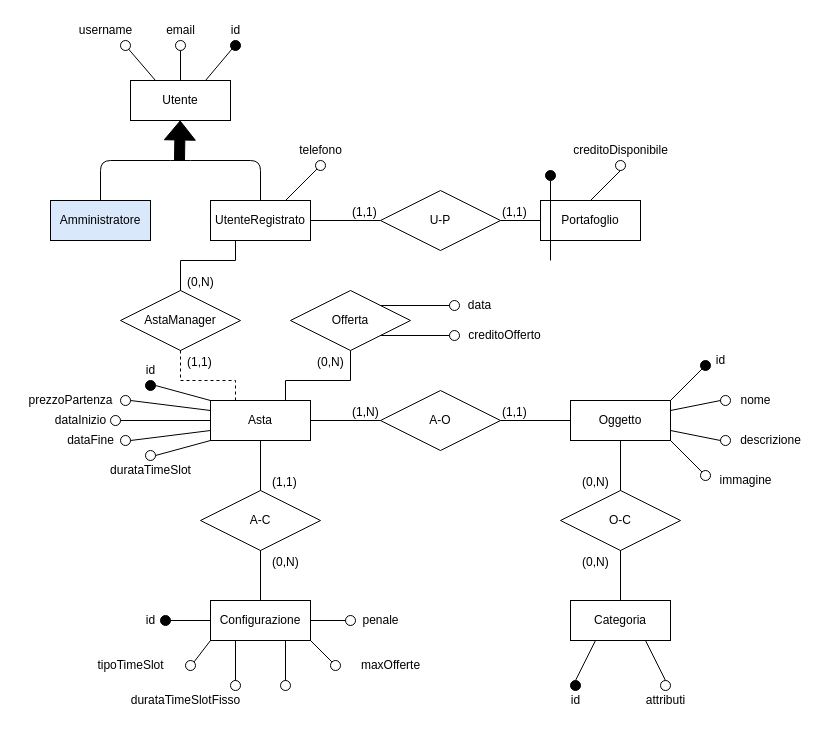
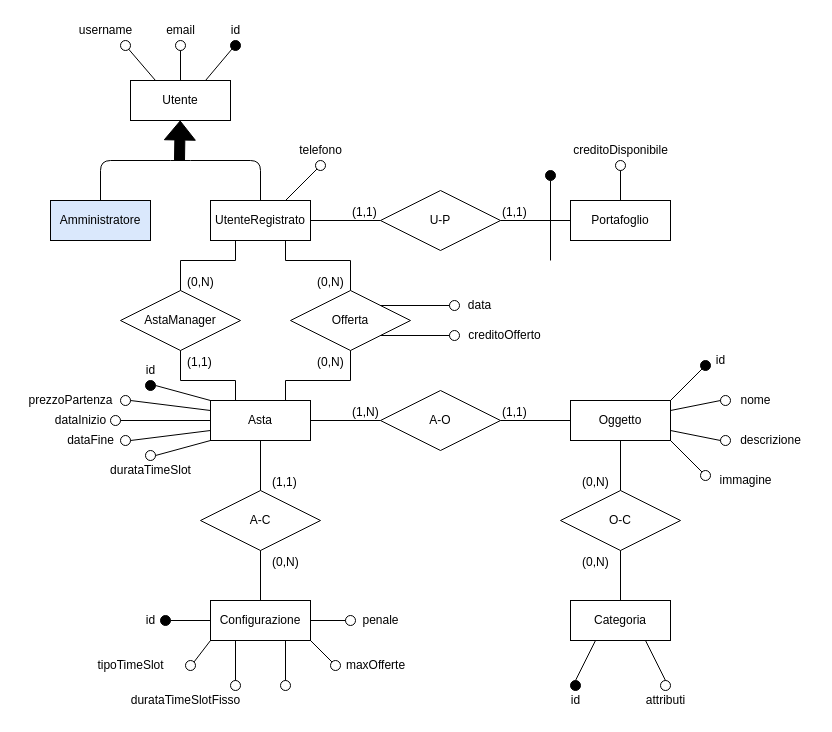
- <mxCell id="3" value="Portafoglio" style="whiteSpace=wrap;html=1;align=center;" vertex="1" parent="1"><mxGeometry x="540" y="200" width="100" height="40" as="geometry" /></mxCell>
+ <mxCell id="3" value="Portafoglio" style="whiteSpace=wrap;html=1;align=center;" vertex="1" parent="1"><mxGeometry x="570" y="200" width="100" height="40" as="geometry" /></mxCell>
+ <mxCell id="41" value="" style="endArrow=none;html=1;rounded=0;labelBackgroundColor=#000000;fillColor=#000000;exitX=0.75;exitY=1;exitDx=0;exitDy=0;entryX=0.5;entryY=0;entryDx=0;entryDy=0;" edge="1" parent="1" source="2" target="13"><mxGeometry relative="1" as="geometry"><mxPoint x="245" y="280" as="sourcePoint" /><mxPoint x="315" y="280" as="targetPoint" /><Array as="points"><mxPoint x="285" y="260" /><mxPoint x="350" y="260" /></Array></mxGeometry></mxCell>
+ <mxCell id="42" value="(0,N)" style="resizable=0;html=1;align=left;verticalAlign=bottom;" connectable="0" vertex="1" parent="41"><mxGeometry x="-1" relative="1" as="geometry"><mxPoint x="30" y="50" as="offset" /></mxGeometry></mxCell>
- <mxCell id="47" value="" style="endArrow=none;html=1;rounded=0;labelBackgroundColor=#000000;fillColor=#000000;exitX=0.5;exitY=1;exitDx=0;exitDy=0;entryX=0.25;entryY=0;entryDx=0;entryDy=0;dashed=1;" edge="1" parent="1" source="8" target="4"><mxGeometry relative="1" as="geometry"><mxPoint x="180" y="350" as="sourcePoint" /><mxPoint x="245" y="400" as="targetPoint" /><Array as="points"><mxPoint x="180" y="380" /><mxPoint x="235" y="380" /></Array></mxGeometry></mxCell>
+ <mxCell id="47" value="" style="endArrow=none;html=1;rounded=0;labelBackgroundColor=#000000;fillColor=#000000;exitX=0.5;exitY=1;exitDx=0;exitDy=0;entryX=0.25;entryY=0;entryDx=0;entryDy=0;" edge="1" parent="1" source="8" target="4"><mxGeometry relative="1" as="geometry"><mxPoint x="180" y="350" as="sourcePoint" /><mxPoint x="245" y="400" as="targetPoint" /><Array as="points"><mxPoint x="180" y="380" /><mxPoint x="235" y="380" /></Array></mxGeometry></mxCell>
- <mxCell id="80" value="maxOfferte" style="text;html=1;align=center;verticalAlign=middle;resizable=0;points=[];autosize=1;" vertex="1" parent="1"><mxGeometry x="355" y="655" width="70" height="20" as="geometry" /></mxCell>
+ <mxCell id="80" value="maxOfferte" style="text;html=1;align=center;verticalAlign=middle;resizable=0;points=[];autosize=1;" vertex="1" parent="1"><mxGeometry x="340" y="655" width="70" height="20" as="geometry" /></mxCell>
